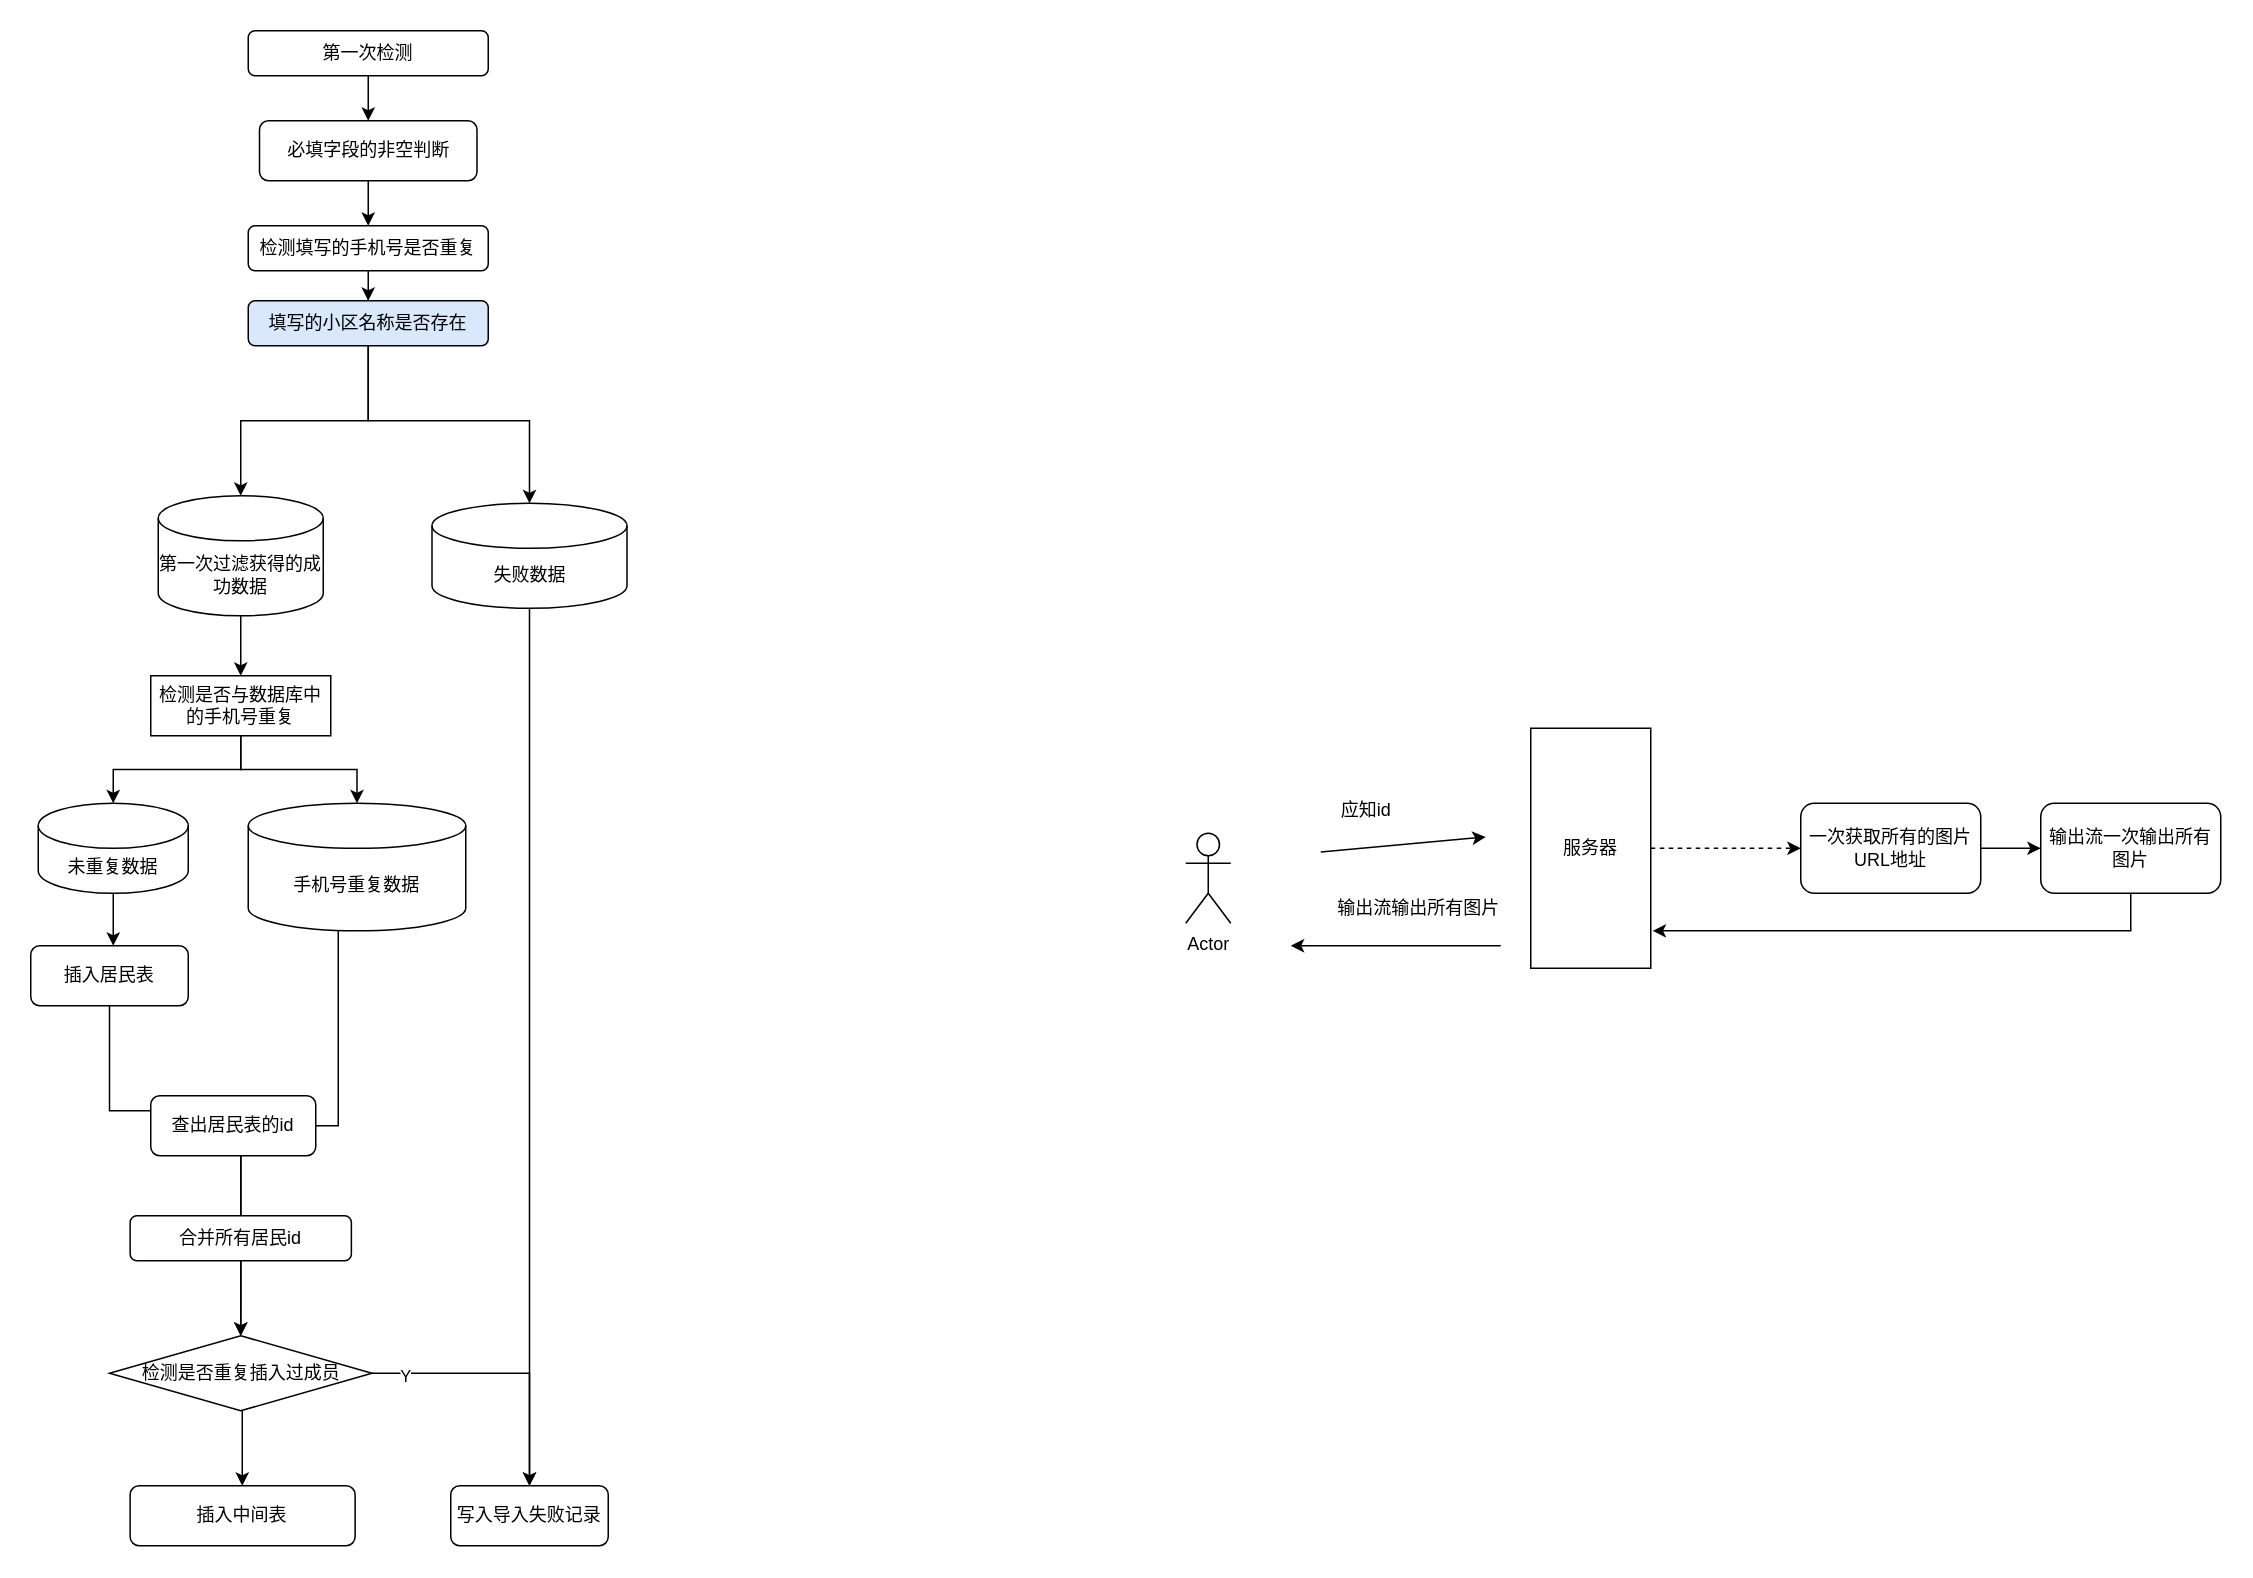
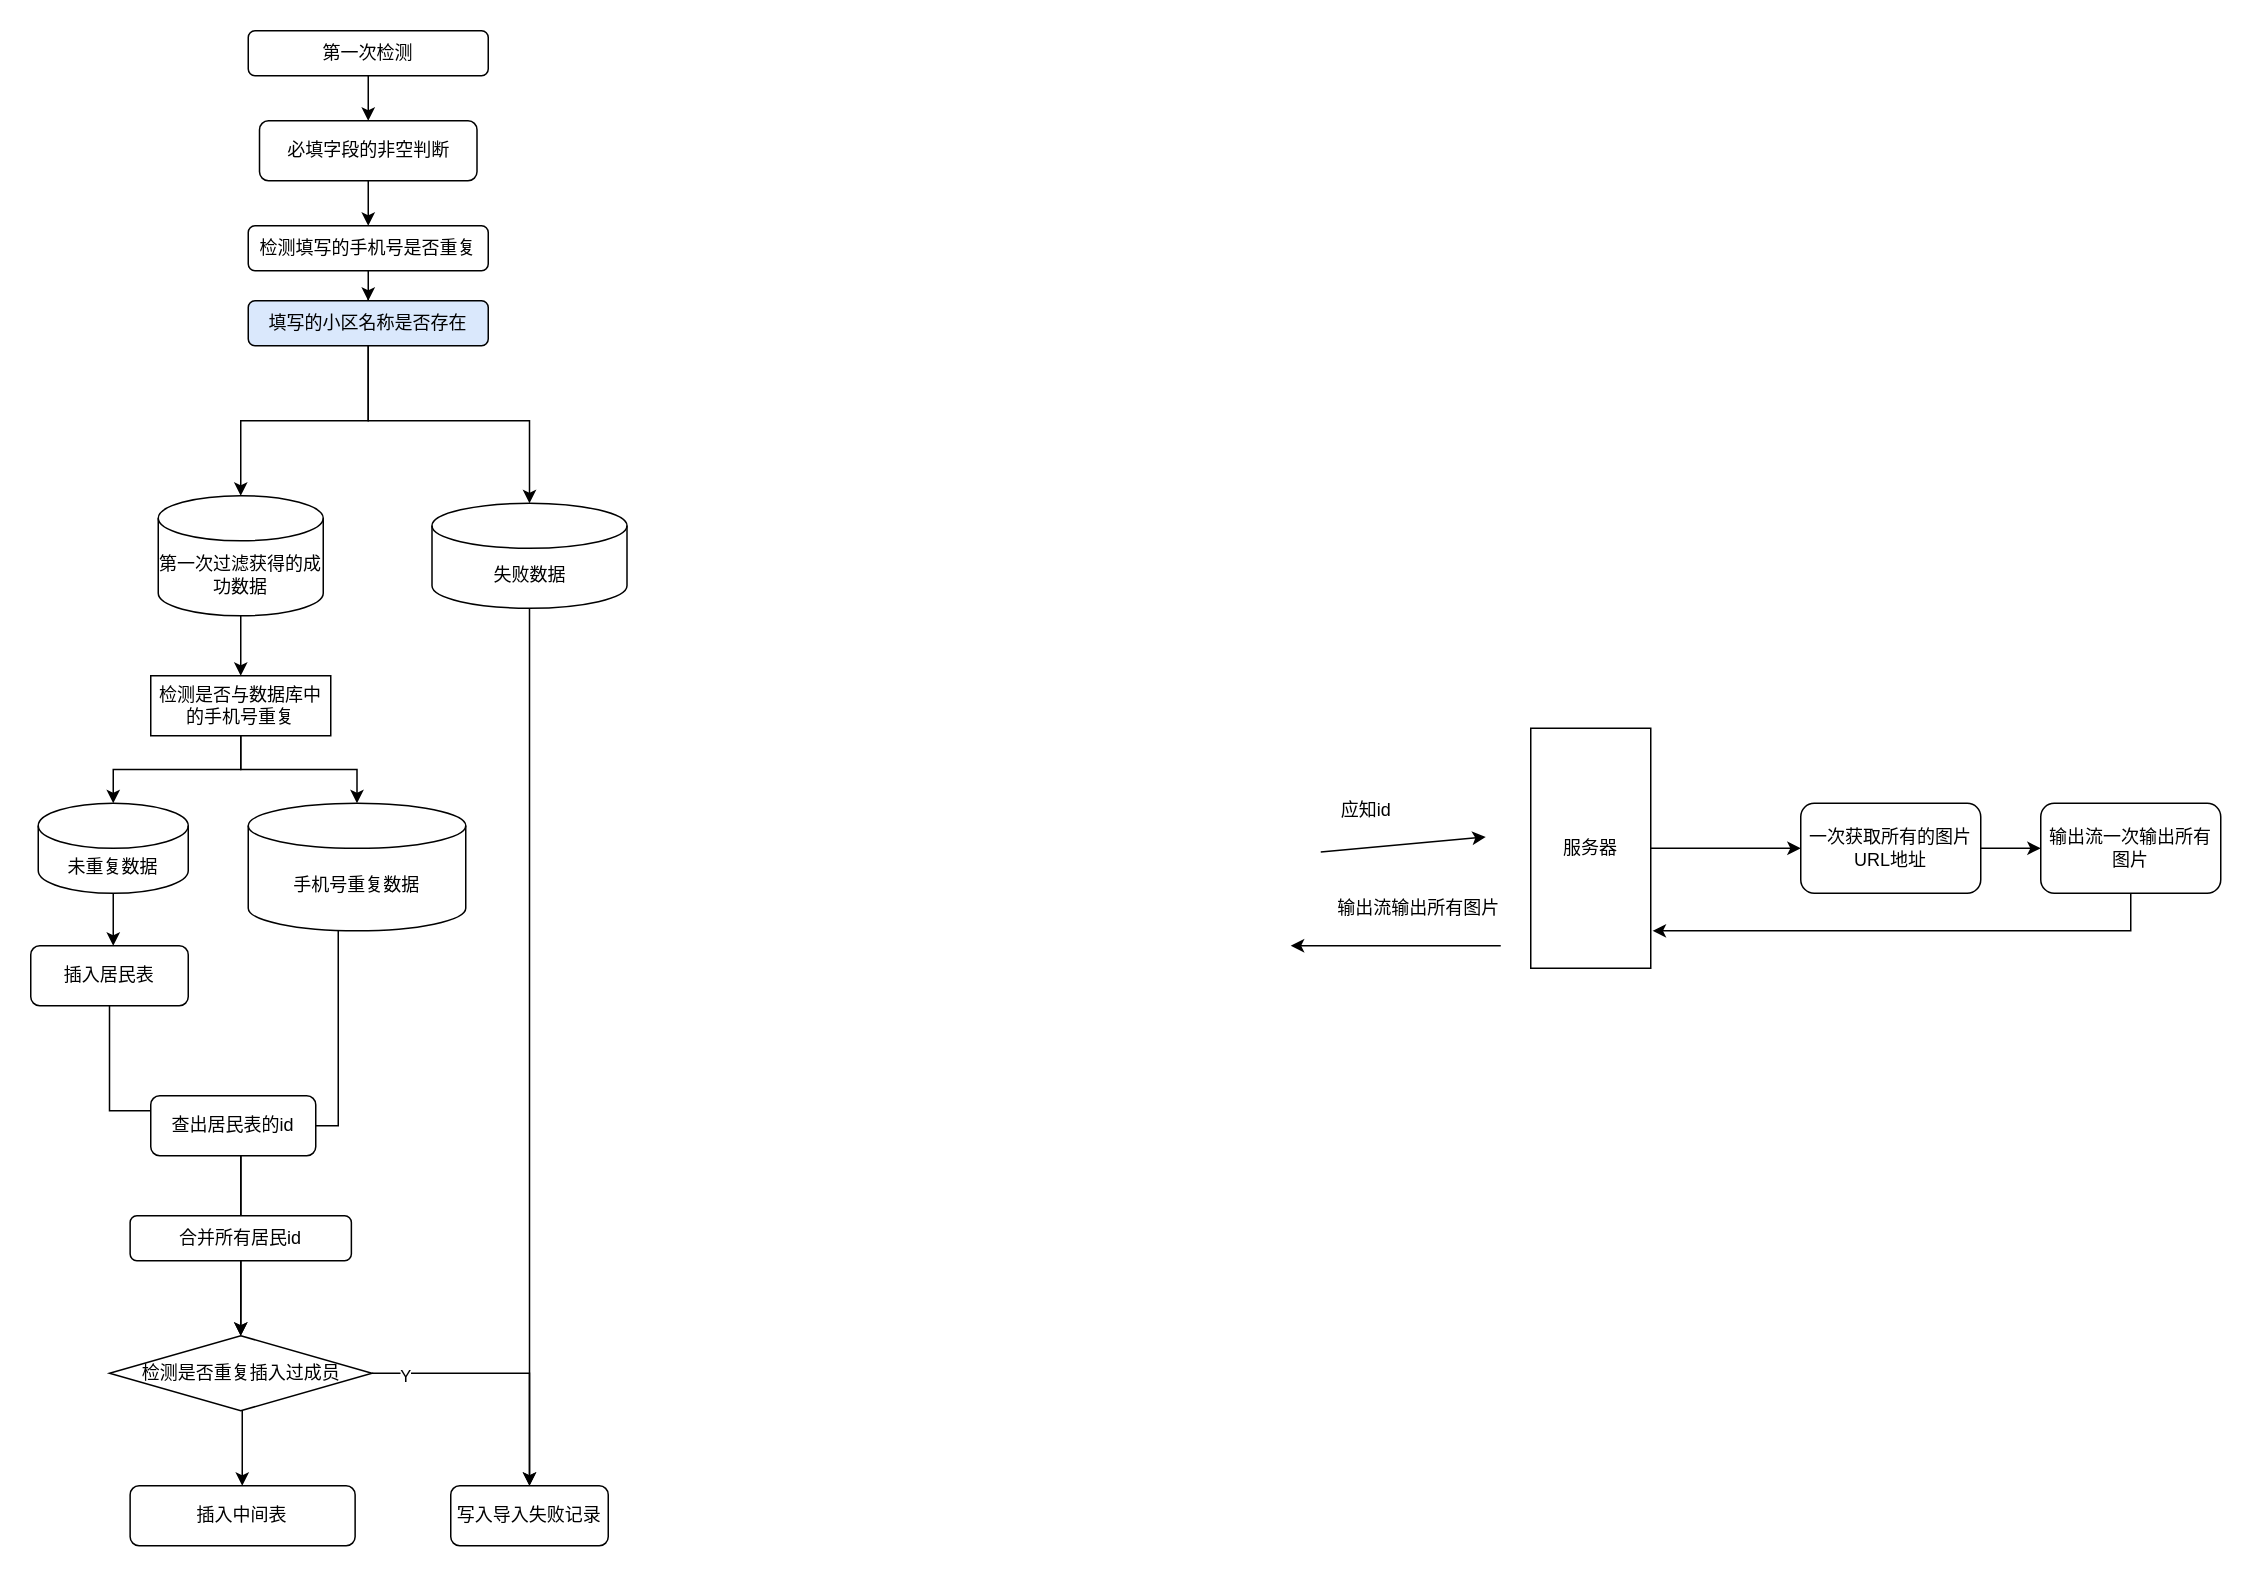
- <mxCell id="35" style="edgeStyle=orthogonalEdgeStyle;rounded=0;orthogonalLoop=1;jettySize=auto;html=1;exitX=1;exitY=0.5;exitDx=0;exitDy=0;dashed=1;" edge="1" parent="1" source="36" target="38"><mxGeometry relative="1" as="geometry" /></mxCell>
+ <mxCell id="35" style="edgeStyle=orthogonalEdgeStyle;rounded=0;orthogonalLoop=1;jettySize=auto;html=1;exitX=1;exitY=0.5;exitDx=0;exitDy=0;" edge="1" parent="1" source="36" target="38"><mxGeometry relative="1" as="geometry" /></mxCell>
- <mxCell id="33" value="Actor" style="shape=umlActor;verticalLabelPosition=bottom;verticalAlign=top;html=1;outlineConnect=0;" vertex="1" parent="1"><mxGeometry x="790" y="555" width="30" height="60" as="geometry" /></mxCell>
